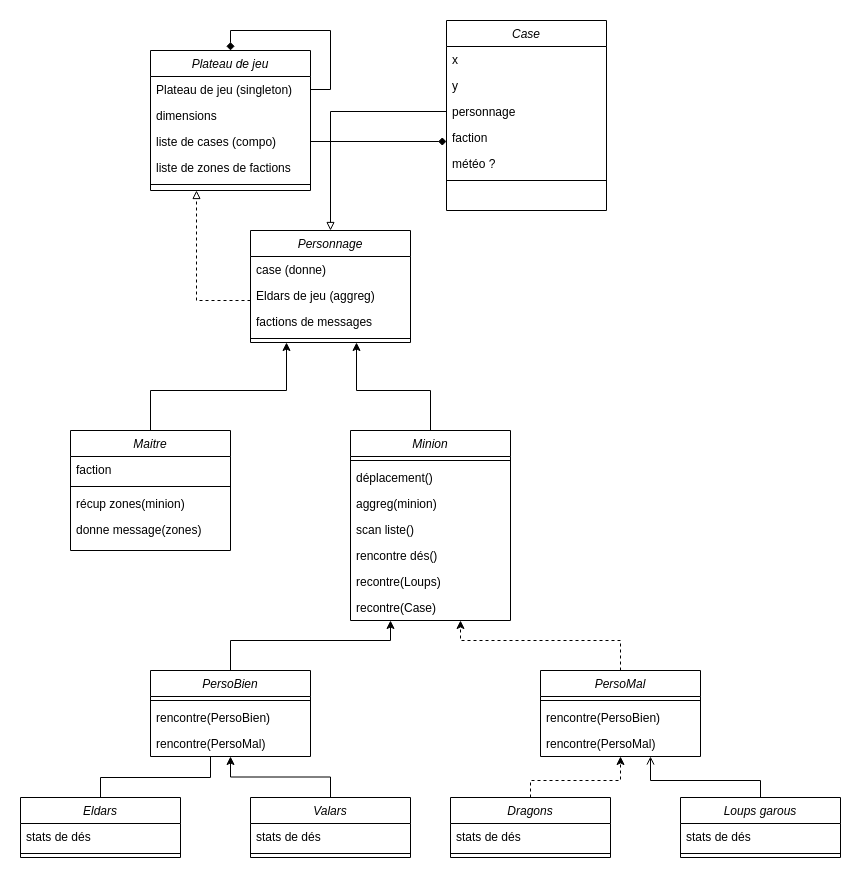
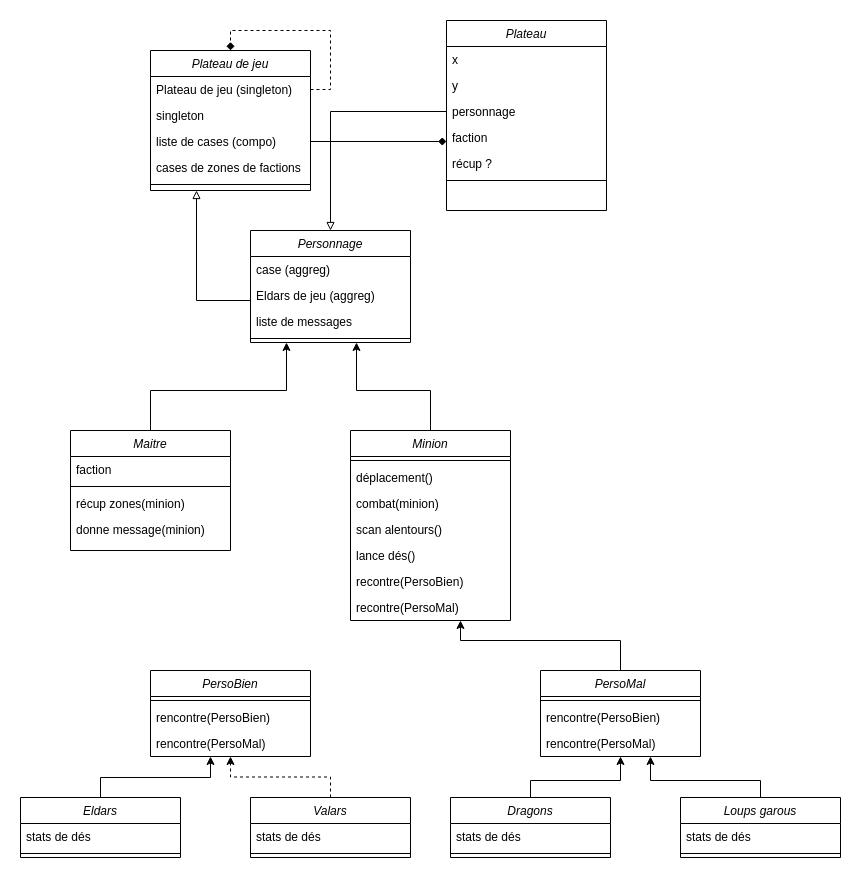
- <mxCell id="44" style="edgeStyle=orthogonalEdgeStyle;rounded=0;orthogonalLoop=1;jettySize=auto;html=1;endArrow=diamond;endFill=1;" parent="43" source="45" target="43" edge="1"><mxGeometry relative="1" as="geometry"><Array as="points"><mxPoint x="180" y="39" /><mxPoint x="180" y="-20" /><mxPoint x="80" y="-20" /></Array></mxGeometry></mxCell>
+ <mxCell id="44" style="edgeStyle=orthogonalEdgeStyle;rounded=0;orthogonalLoop=1;jettySize=auto;html=1;endArrow=diamond;endFill=1;dashed=1;" parent="43" source="45" target="43" edge="1"><mxGeometry relative="1" as="geometry"><Array as="points"><mxPoint x="180" y="39" /><mxPoint x="180" y="-20" /><mxPoint x="80" y="-20" /></Array></mxGeometry></mxCell>
- <mxCell id="51" value="Case" style="swimlane;fontStyle=2;align=center;verticalAlign=top;childLayout=stackLayout;horizontal=1;startSize=26;horizontalStack=0;resizeParent=1;resizeLast=0;collapsible=1;marginBottom=0;rounded=0;shadow=0;strokeWidth=1;" parent="1" vertex="1"><mxGeometry x="446" y="20" width="160" height="190" as="geometry"><mxRectangle x="230" y="140" width="160" height="26" as="alternateBounds" /></mxGeometry></mxCell>
+ <mxCell id="51" value="Plateau" style="swimlane;fontStyle=2;align=center;verticalAlign=top;childLayout=stackLayout;horizontal=1;startSize=26;horizontalStack=0;resizeParent=1;resizeLast=0;collapsible=1;marginBottom=0;rounded=0;shadow=0;strokeWidth=1;" parent="1" vertex="1"><mxGeometry x="446" y="20" width="160" height="190" as="geometry"><mxRectangle x="230" y="140" width="160" height="26" as="alternateBounds" /></mxGeometry></mxCell>
- <mxCell id="46" value="dimensions" style="text;align=left;verticalAlign=top;spacingLeft=4;spacingRight=4;overflow=hidden;rotatable=0;points=[[0,0.5],[1,0.5]];portConstraint=eastwest;rounded=0;shadow=0;html=0;" parent="43" vertex="1"><mxGeometry y="52" width="160" height="26" as="geometry" /></mxCell>
+ <mxCell id="46" value="singleton" style="text;align=left;verticalAlign=top;spacingLeft=4;spacingRight=4;overflow=hidden;rotatable=0;points=[[0,0.5],[1,0.5]];portConstraint=eastwest;rounded=0;shadow=0;html=0;" parent="43" vertex="1"><mxGeometry y="52" width="160" height="26" as="geometry" /></mxCell>
- <mxCell id="56" value="météo ?" style="text;align=left;verticalAlign=top;spacingLeft=4;spacingRight=4;overflow=hidden;rotatable=0;points=[[0,0.5],[1,0.5]];portConstraint=eastwest;rounded=0;shadow=0;html=0;" parent="51" vertex="1"><mxGeometry y="130" width="160" height="26" as="geometry" /></mxCell>
+ <mxCell id="56" value="récup ?" style="text;align=left;verticalAlign=top;spacingLeft=4;spacingRight=4;overflow=hidden;rotatable=0;points=[[0,0.5],[1,0.5]];portConstraint=eastwest;rounded=0;shadow=0;html=0;" parent="51" vertex="1"><mxGeometry y="130" width="160" height="26" as="geometry" /></mxCell>
- <mxCell id="48" value="liste de zones de factions" style="text;align=left;verticalAlign=top;spacingLeft=4;spacingRight=4;overflow=hidden;rotatable=0;points=[[0,0.5],[1,0.5]];portConstraint=eastwest;rounded=0;shadow=0;html=0;" parent="43" vertex="1"><mxGeometry y="104" width="160" height="26" as="geometry" /></mxCell>
+ <mxCell id="48" value="cases de zones de factions" style="text;align=left;verticalAlign=top;spacingLeft=4;spacingRight=4;overflow=hidden;rotatable=0;points=[[0,0.5],[1,0.5]];portConstraint=eastwest;rounded=0;shadow=0;html=0;" parent="43" vertex="1"><mxGeometry y="104" width="160" height="26" as="geometry" /></mxCell>
- <mxCell id="59" value="case (donne)" style="text;align=left;verticalAlign=top;spacingLeft=4;spacingRight=4;overflow=hidden;rotatable=0;points=[[0,0.5],[1,0.5]];portConstraint=eastwest;rounded=0;shadow=0;html=0;" parent="58" vertex="1"><mxGeometry y="26" width="160" height="26" as="geometry" /></mxCell>
+ <mxCell id="59" value="case (aggreg)" style="text;align=left;verticalAlign=top;spacingLeft=4;spacingRight=4;overflow=hidden;rotatable=0;points=[[0,0.5],[1,0.5]];portConstraint=eastwest;rounded=0;shadow=0;html=0;" parent="58" vertex="1"><mxGeometry y="26" width="160" height="26" as="geometry" /></mxCell>
- <mxCell id="50" style="edgeStyle=orthogonalEdgeStyle;rounded=0;orthogonalLoop=1;jettySize=auto;html=1;endArrow=block;endFill=0;dashed=1;" parent="1" source="60" target="43" edge="1"><mxGeometry relative="1" as="geometry"><Array as="points"><mxPoint x="196" y="300" /></Array></mxGeometry></mxCell>
+ <mxCell id="50" style="edgeStyle=orthogonalEdgeStyle;rounded=0;orthogonalLoop=1;jettySize=auto;html=1;endArrow=block;endFill=0;" parent="1" source="60" target="43" edge="1"><mxGeometry relative="1" as="geometry"><Array as="points"><mxPoint x="196" y="300" /></Array></mxGeometry></mxCell>
- <mxCell id="61" value="factions de messages" style="text;align=left;verticalAlign=top;spacingLeft=4;spacingRight=4;overflow=hidden;rotatable=0;points=[[0,0.5],[1,0.5]];portConstraint=eastwest;rounded=0;shadow=0;html=0;" parent="58" vertex="1"><mxGeometry y="78" width="160" height="26" as="geometry" /></mxCell>
+ <mxCell id="61" value="liste de messages" style="text;align=left;verticalAlign=top;spacingLeft=4;spacingRight=4;overflow=hidden;rotatable=0;points=[[0,0.5],[1,0.5]];portConstraint=eastwest;rounded=0;shadow=0;html=0;" parent="58" vertex="1"><mxGeometry y="78" width="160" height="26" as="geometry" /></mxCell>
- <mxCell id="12" value="aggreg(minion)" style="text;align=left;verticalAlign=top;spacingLeft=4;spacingRight=4;overflow=hidden;rotatable=0;points=[[0,0.5],[1,0.5]];portConstraint=eastwest;" parent="9" vertex="1"><mxGeometry y="60" width="160" height="26" as="geometry" /></mxCell>
+ <mxCell id="12" value="combat(minion)" style="text;align=left;verticalAlign=top;spacingLeft=4;spacingRight=4;overflow=hidden;rotatable=0;points=[[0,0.5],[1,0.5]];portConstraint=eastwest;" parent="9" vertex="1"><mxGeometry y="60" width="160" height="26" as="geometry" /></mxCell>
- <mxCell id="7" value="donne message(zones)" style="text;align=left;verticalAlign=top;spacingLeft=4;spacingRight=4;overflow=hidden;rotatable=0;points=[[0,0.5],[1,0.5]];portConstraint=eastwest;" parent="3" vertex="1"><mxGeometry y="86" width="160" height="26" as="geometry" /></mxCell>
+ <mxCell id="7" value="donne message(minion)" style="text;align=left;verticalAlign=top;spacingLeft=4;spacingRight=4;overflow=hidden;rotatable=0;points=[[0,0.5],[1,0.5]];portConstraint=eastwest;" parent="3" vertex="1"><mxGeometry y="86" width="160" height="26" as="geometry" /></mxCell>
- <mxCell id="13" value="scan liste()" style="text;align=left;verticalAlign=top;spacingLeft=4;spacingRight=4;overflow=hidden;rotatable=0;points=[[0,0.5],[1,0.5]];portConstraint=eastwest;" parent="9" vertex="1"><mxGeometry y="86" width="160" height="26" as="geometry" /></mxCell>
+ <mxCell id="13" value="scan alentours()" style="text;align=left;verticalAlign=top;spacingLeft=4;spacingRight=4;overflow=hidden;rotatable=0;points=[[0,0.5],[1,0.5]];portConstraint=eastwest;" parent="9" vertex="1"><mxGeometry y="86" width="160" height="26" as="geometry" /></mxCell>
- <mxCell id="14" value="rencontre dés()" style="text;align=left;verticalAlign=top;spacingLeft=4;spacingRight=4;overflow=hidden;rotatable=0;points=[[0,0.5],[1,0.5]];portConstraint=eastwest;" parent="9" vertex="1"><mxGeometry y="112" width="160" height="26" as="geometry" /></mxCell>
+ <mxCell id="14" value="lance dés()" style="text;align=left;verticalAlign=top;spacingLeft=4;spacingRight=4;overflow=hidden;rotatable=0;points=[[0,0.5],[1,0.5]];portConstraint=eastwest;" parent="9" vertex="1"><mxGeometry y="112" width="160" height="26" as="geometry" /></mxCell>
- <mxCell id="15" value="recontre(Loups)" style="text;align=left;verticalAlign=top;spacingLeft=4;spacingRight=4;overflow=hidden;rotatable=0;points=[[0,0.5],[1,0.5]];portConstraint=eastwest;" vertex="1" parent="9"><mxGeometry y="138" width="160" height="26" as="geometry" /></mxCell>
+ <mxCell id="15" value="recontre(PersoBien)" style="text;align=left;verticalAlign=top;spacingLeft=4;spacingRight=4;overflow=hidden;rotatable=0;points=[[0,0.5],[1,0.5]];portConstraint=eastwest;" vertex="1" parent="9"><mxGeometry y="138" width="160" height="26" as="geometry" /></mxCell>
- <mxCell id="16" value="recontre(Case)" style="text;align=left;verticalAlign=top;spacingLeft=4;spacingRight=4;overflow=hidden;rotatable=0;points=[[0,0.5],[1,0.5]];portConstraint=eastwest;" vertex="1" parent="9"><mxGeometry y="164" width="160" height="26" as="geometry" /></mxCell>
+ <mxCell id="16" value="recontre(PersoMal)" style="text;align=left;verticalAlign=top;spacingLeft=4;spacingRight=4;overflow=hidden;rotatable=0;points=[[0,0.5],[1,0.5]];portConstraint=eastwest;" vertex="1" parent="9"><mxGeometry y="164" width="160" height="26" as="geometry" /></mxCell>
- <mxCell id="17" style="edgeStyle=orthogonalEdgeStyle;rounded=0;orthogonalLoop=1;jettySize=auto;html=1;" parent="1" source="18" target="9" edge="1"><mxGeometry relative="1" as="geometry"><Array as="points"><mxPoint x="230" y="640" /><mxPoint x="390" y="640" /></Array></mxGeometry></mxCell>
- <mxCell id="22" style="edgeStyle=orthogonalEdgeStyle;rounded=0;orthogonalLoop=1;jettySize=auto;html=1;dashed=1;" parent="1" source="23" target="9" edge="1"><mxGeometry relative="1" as="geometry"><Array as="points"><mxPoint x="620" y="640" /><mxPoint x="460" y="640" /></Array></mxGeometry></mxCell>
+ <mxCell id="22" style="edgeStyle=orthogonalEdgeStyle;rounded=0;orthogonalLoop=1;jettySize=auto;html=1;" parent="1" source="23" target="9" edge="1"><mxGeometry relative="1" as="geometry"><Array as="points"><mxPoint x="620" y="640" /><mxPoint x="460" y="640" /></Array></mxGeometry></mxCell>
- <mxCell id="27" style="edgeStyle=orthogonalEdgeStyle;rounded=0;orthogonalLoop=1;jettySize=auto;html=1;endArrow=none;" parent="1" source="28" target="18" edge="1"><mxGeometry relative="1" as="geometry"><Array as="points"><mxPoint x="100" y="777" /><mxPoint x="210" y="777" /></Array></mxGeometry></mxCell>
+ <mxCell id="27" style="edgeStyle=orthogonalEdgeStyle;rounded=0;orthogonalLoop=1;jettySize=auto;html=1;" parent="1" source="28" target="18" edge="1"><mxGeometry relative="1" as="geometry"><Array as="points"><mxPoint x="100" y="777" /><mxPoint x="210" y="777" /></Array></mxGeometry></mxCell>
- <mxCell id="39" style="edgeStyle=orthogonalEdgeStyle;rounded=0;orthogonalLoop=1;jettySize=auto;html=1;endArrow=open;" parent="1" source="40" target="23" edge="1"><mxGeometry relative="1" as="geometry"><mxPoint x="660" y="756" as="targetPoint" /><Array as="points"><mxPoint x="760" y="780" /><mxPoint x="650" y="780" /></Array></mxGeometry></mxCell>
+ <mxCell id="39" style="edgeStyle=orthogonalEdgeStyle;rounded=0;orthogonalLoop=1;jettySize=auto;html=1;" parent="1" source="40" target="23" edge="1"><mxGeometry relative="1" as="geometry"><mxPoint x="660" y="756" as="targetPoint" /><Array as="points"><mxPoint x="760" y="780" /><mxPoint x="650" y="780" /></Array></mxGeometry></mxCell>
- <mxCell id="31" style="edgeStyle=orthogonalEdgeStyle;rounded=0;orthogonalLoop=1;jettySize=auto;html=1;" parent="1" source="32" target="18" edge="1"><mxGeometry relative="1" as="geometry" /></mxCell>
+ <mxCell id="31" style="edgeStyle=orthogonalEdgeStyle;rounded=0;orthogonalLoop=1;jettySize=auto;html=1;dashed=1;" parent="1" source="32" target="18" edge="1"><mxGeometry relative="1" as="geometry" /></mxCell>
- <mxCell id="35" style="edgeStyle=orthogonalEdgeStyle;rounded=0;orthogonalLoop=1;jettySize=auto;html=1;dashed=1;" parent="1" source="36" target="23" edge="1"><mxGeometry relative="1" as="geometry"><mxPoint x="640" y="756" as="targetPoint" /><Array as="points"><mxPoint x="530" y="780" /><mxPoint x="620" y="780" /></Array></mxGeometry></mxCell>
+ <mxCell id="35" style="edgeStyle=orthogonalEdgeStyle;rounded=0;orthogonalLoop=1;jettySize=auto;html=1;" parent="1" source="36" target="23" edge="1"><mxGeometry relative="1" as="geometry"><mxPoint x="640" y="756" as="targetPoint" /><Array as="points"><mxPoint x="530" y="780" /><mxPoint x="620" y="780" /></Array></mxGeometry></mxCell>
